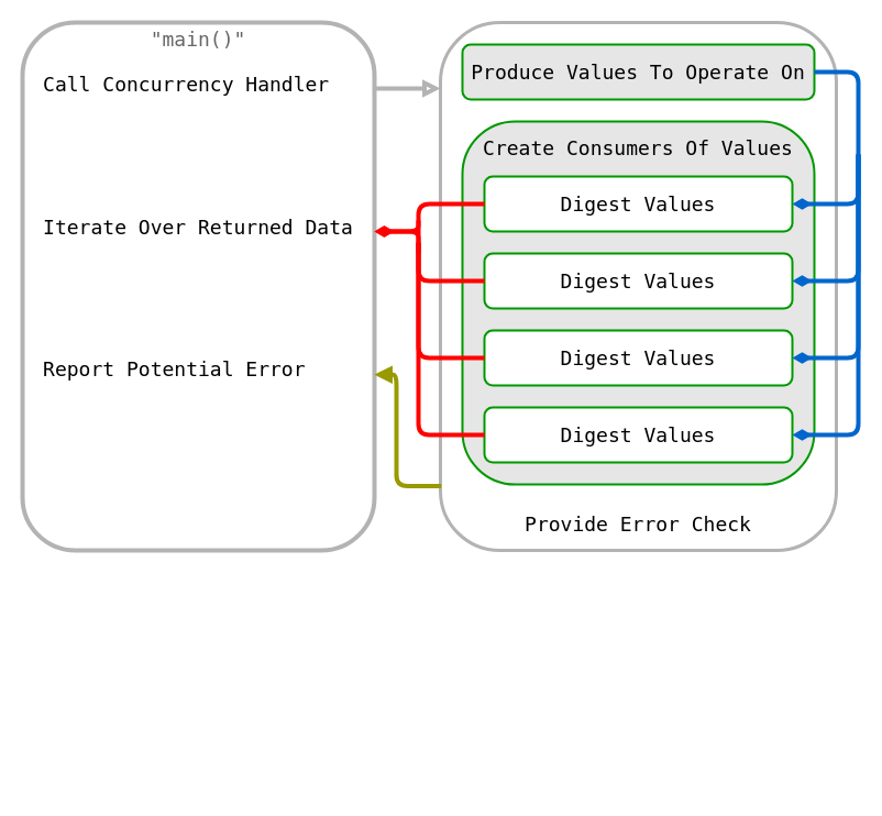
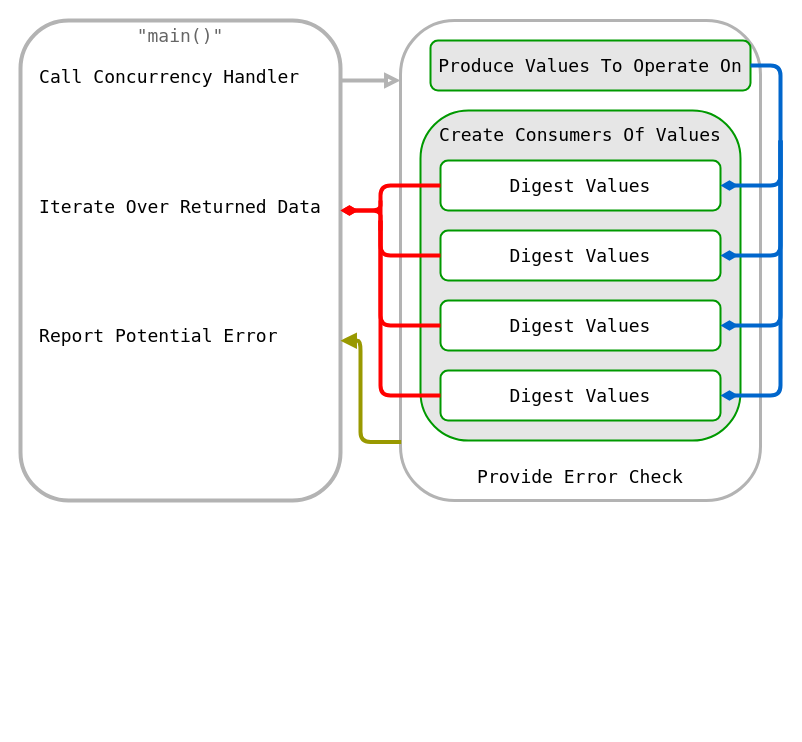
- <mxCell id="3" value="&lt;div style=&quot;text-align: left&quot;&gt;Produce Values To Operate On&lt;/div&gt;" style="rounded=1;fillColor=#E6E6E6;strokeColor=#009900;shadow=0;gradientColor=none;fontStyle=0;html=1;fontFamily=Lucida Console, Monaco, monospace;fontSize=18;strokeWidth=2;whiteSpace=wrap;gradientDirection=south;align=center;" vertex="1" parent="1"><mxGeometry x="420" y="40" width="320" height="50" as="geometry" /></mxCell>
+ <mxCell id="3" value="&lt;div style=&quot;text-align: left&quot;&gt;Produce Values To Operate On&lt;/div&gt;" style="rounded=1;fillColor=#E6E6E6;strokeColor=#009900;shadow=0;gradientColor=none;fontStyle=0;html=1;fontFamily=Lucida Console, Monaco, monospace;fontSize=18;strokeWidth=2;whiteSpace=wrap;gradientDirection=south;align=center;" vertex="1" parent="1"><mxGeometry x="430" y="40" width="320" height="50" as="geometry" /></mxCell>
